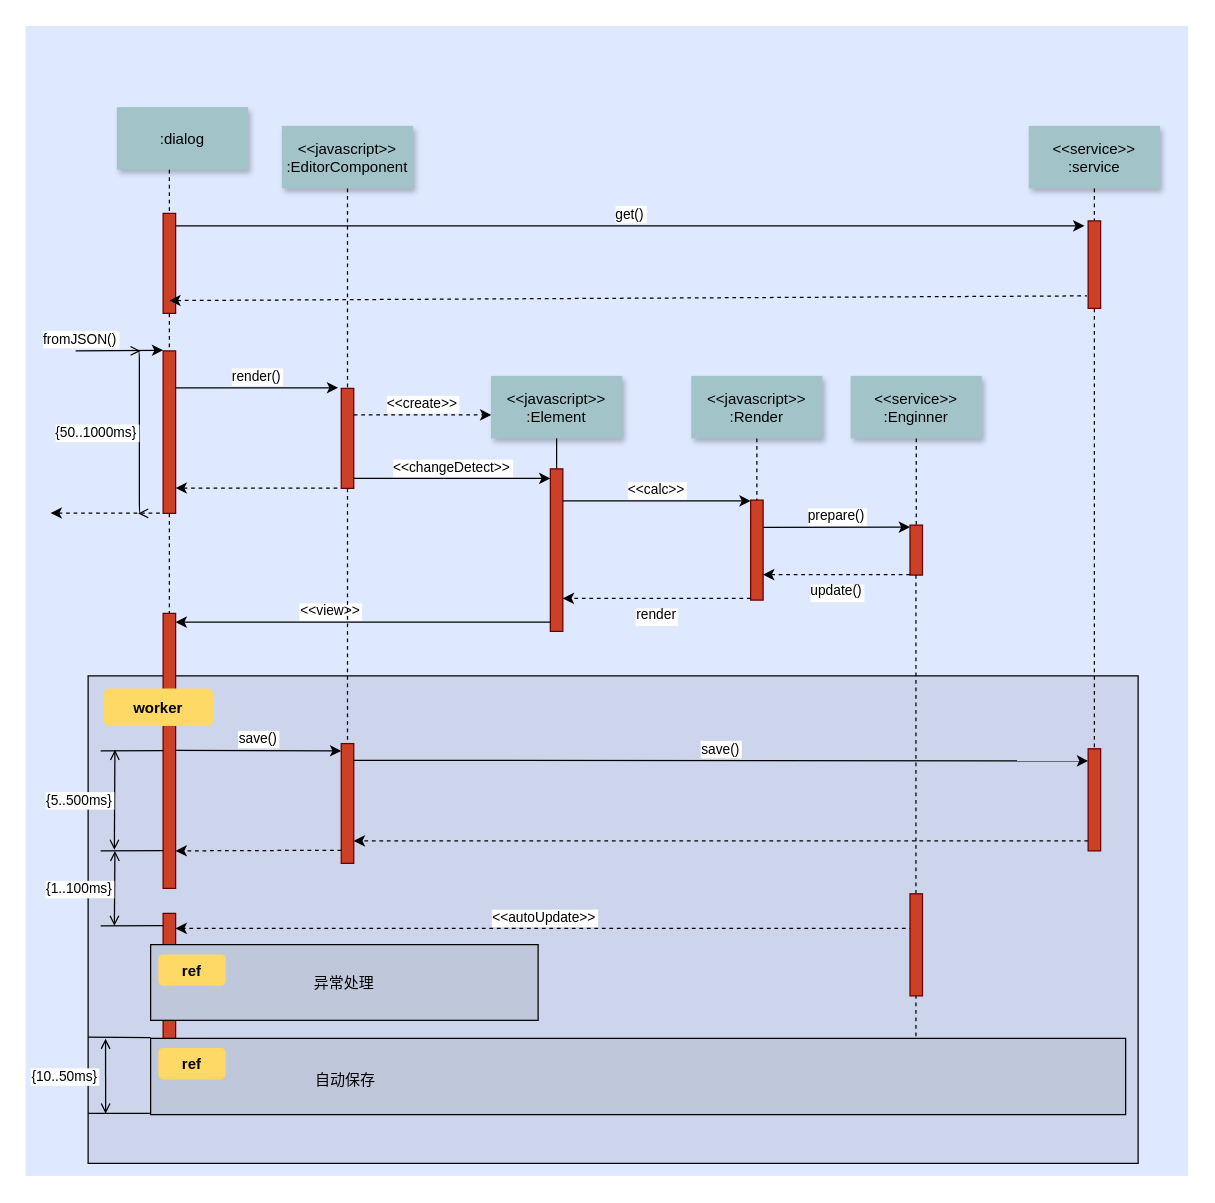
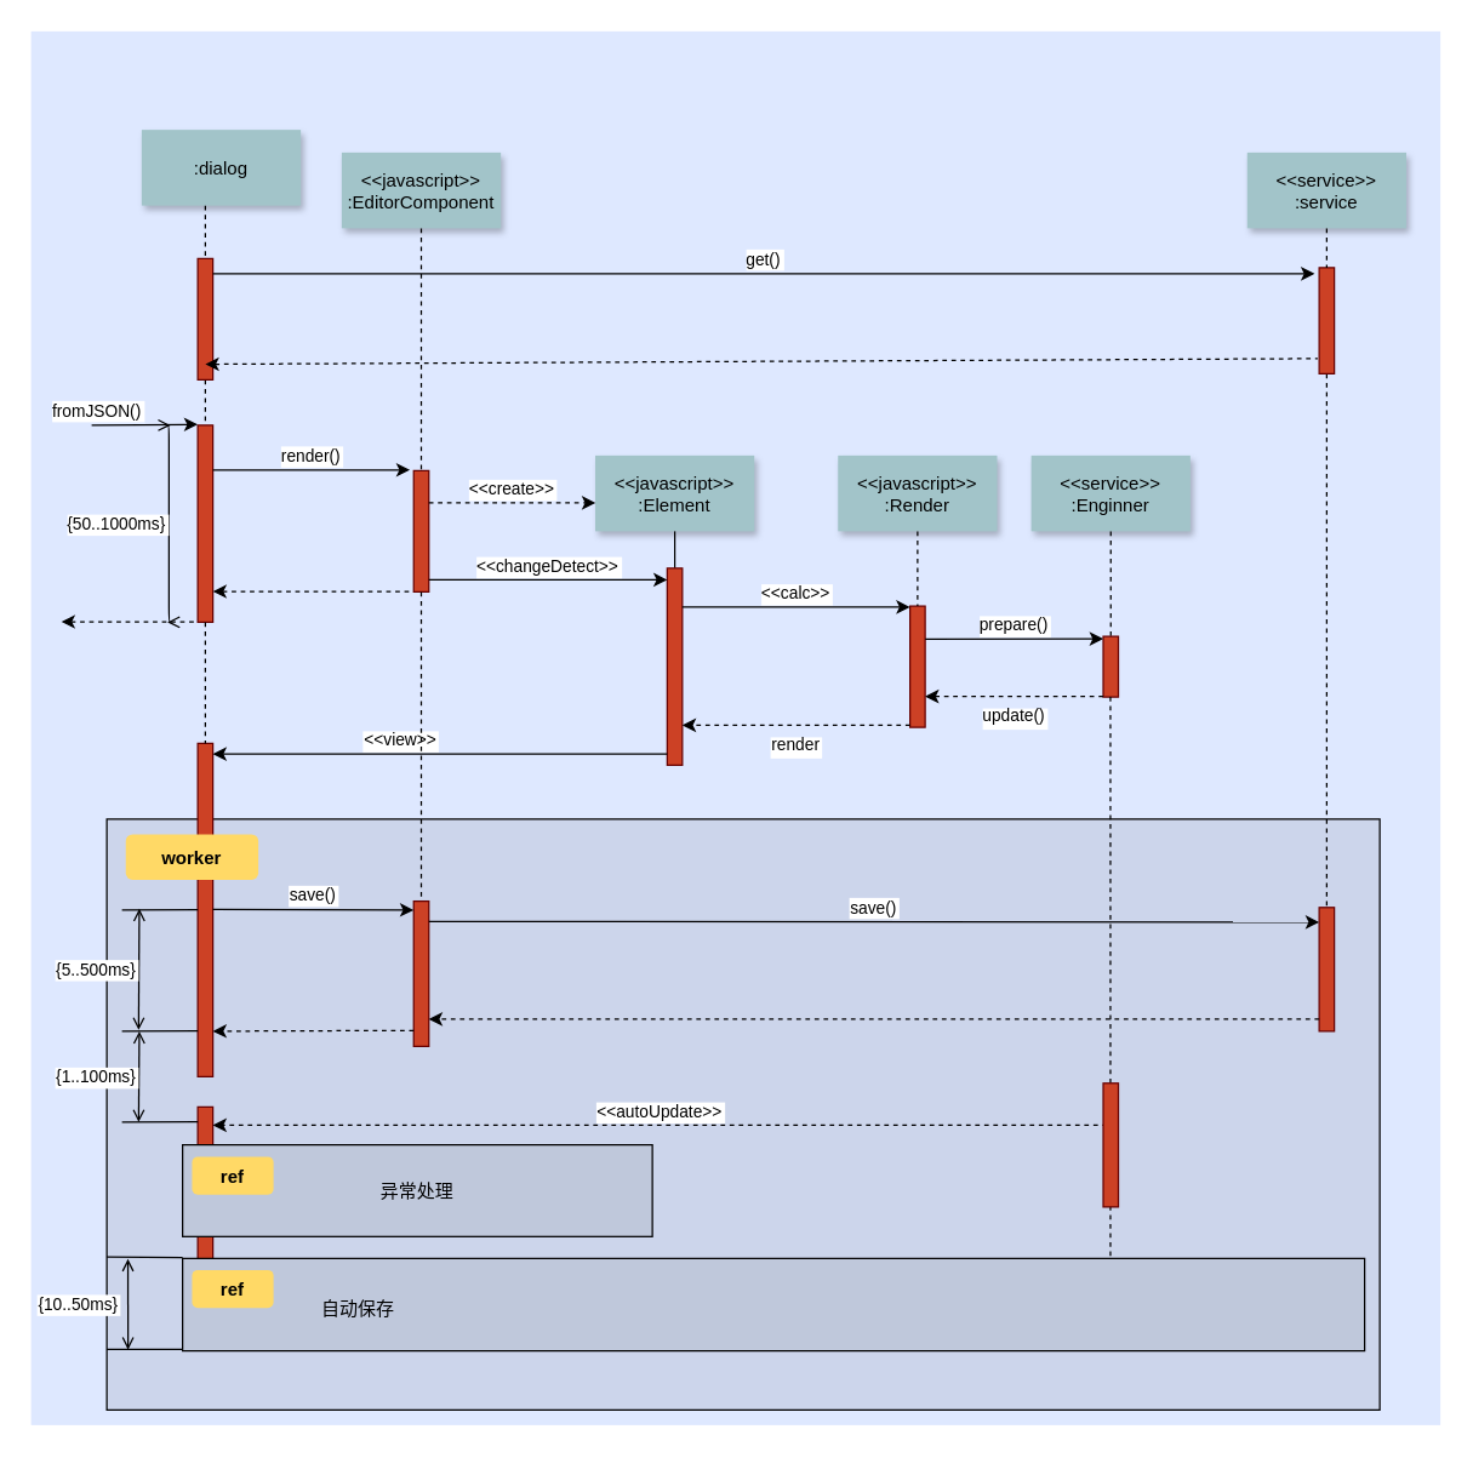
- <mxCell id="47" value="自动保存" style="text;align=left" parent="1" vertex="1"><mxGeometry x="250" y="850" width="300" height="26" as="geometry" /></mxCell>
+ <mxCell id="47" value="自动保存" style="text;align=left" parent="1" vertex="1"><mxGeometry x="210" y="850" width="300" height="26" as="geometry" /></mxCell>
